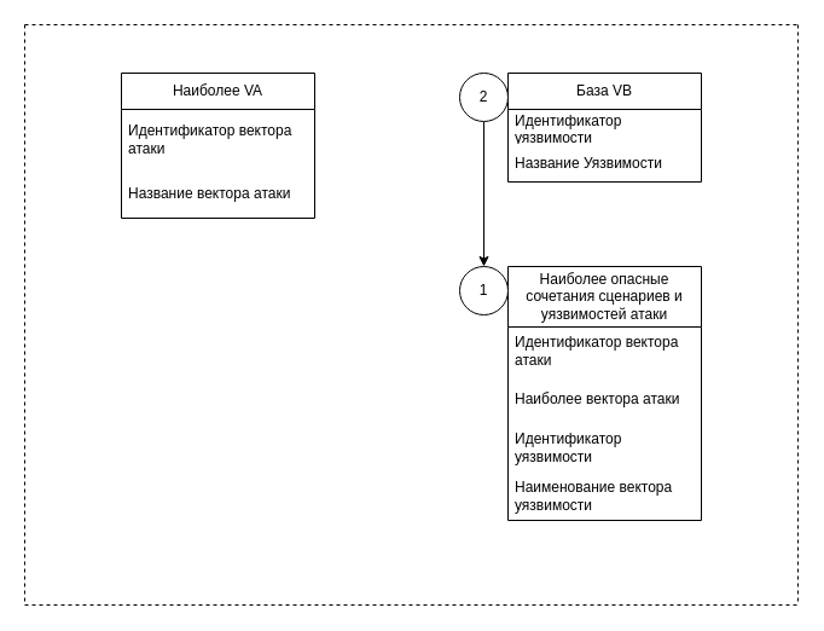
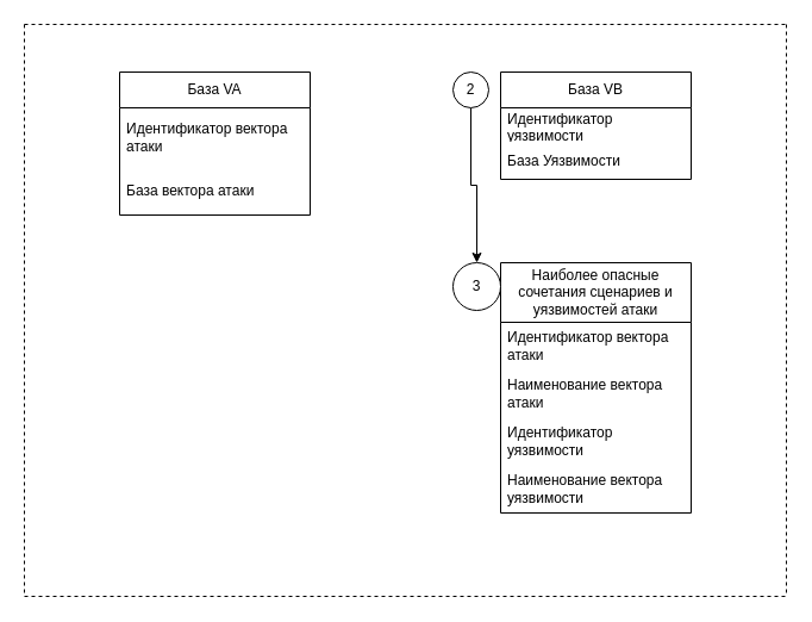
- <mxCell id="5" value="Наиболее VA" style="swimlane;fontStyle=0;childLayout=stackLayout;horizontal=1;startSize=30;horizontalStack=0;resizeParent=1;resizeParentMax=0;resizeLast=0;collapsible=1;marginBottom=0;whiteSpace=wrap;html=1;" parent="1" vertex="1"><mxGeometry x="100" y="60" width="160" height="120" as="geometry" /></mxCell>
+ <mxCell id="5" value="База VA" style="swimlane;fontStyle=0;childLayout=stackLayout;horizontal=1;startSize=30;horizontalStack=0;resizeParent=1;resizeParentMax=0;resizeLast=0;collapsible=1;marginBottom=0;whiteSpace=wrap;html=1;" parent="1" vertex="1"><mxGeometry x="100" y="60" width="160" height="120" as="geometry" /></mxCell>
- <mxCell id="18" value="2" style="ellipse;whiteSpace=wrap;html=1;aspect=fixed;" vertex="1" parent="1"><mxGeometry x="380" y="60" width="40" height="40" as="geometry" /></mxCell>
+ <mxCell id="18" value="2" style="ellipse;whiteSpace=wrap;html=1;aspect=fixed;" vertex="1" parent="1"><mxGeometry x="380" y="60" width="30" height="30" as="geometry" /></mxCell>
- <mxCell id="10" value="Название Уязвимости" style="text;strokeColor=none;fillColor=none;align=left;verticalAlign=middle;spacingLeft=4;spacingRight=4;overflow=hidden;points=[[0,0.5],[1,0.5]];portConstraint=eastwest;rotatable=0;whiteSpace=wrap;html=1;" parent="8" vertex="1"><mxGeometry y="60" width="160" height="30" as="geometry" /></mxCell>
+ <mxCell id="10" value="База Уязвимости" style="text;strokeColor=none;fillColor=none;align=left;verticalAlign=middle;spacingLeft=4;spacingRight=4;overflow=hidden;points=[[0,0.5],[1,0.5]];portConstraint=eastwest;rotatable=0;whiteSpace=wrap;html=1;" parent="8" vertex="1"><mxGeometry y="60" width="160" height="30" as="geometry" /></mxCell>
- <mxCell id="7" value="Название вектора атаки" style="text;strokeColor=none;fillColor=none;align=left;verticalAlign=middle;spacingLeft=4;spacingRight=4;overflow=hidden;points=[[0,0.5],[1,0.5]];portConstraint=eastwest;rotatable=0;whiteSpace=wrap;html=1;" parent="5" vertex="1"><mxGeometry y="80" width="160" height="40" as="geometry" /></mxCell>
+ <mxCell id="7" value="База вектора атаки" style="text;strokeColor=none;fillColor=none;align=left;verticalAlign=middle;spacingLeft=4;spacingRight=4;overflow=hidden;points=[[0,0.5],[1,0.5]];portConstraint=eastwest;rotatable=0;whiteSpace=wrap;html=1;" parent="5" vertex="1"><mxGeometry y="80" width="160" height="40" as="geometry" /></mxCell>
- <mxCell id="19" value="1" style="ellipse;whiteSpace=wrap;html=1;aspect=fixed;" vertex="1" parent="1"><mxGeometry x="380" y="220" width="40" height="40" as="geometry" /></mxCell>
+ <mxCell id="19" value="3" style="ellipse;whiteSpace=wrap;html=1;aspect=fixed;" vertex="1" parent="1"><mxGeometry x="380" y="220" width="40" height="40" as="geometry" /></mxCell>
- <mxCell id="14" value="Наиболее вектора атаки" style="text;strokeColor=none;fillColor=none;align=left;verticalAlign=middle;spacingLeft=4;spacingRight=4;overflow=hidden;points=[[0,0.5],[1,0.5]];portConstraint=eastwest;rotatable=0;whiteSpace=wrap;html=1;" parent="12" vertex="1"><mxGeometry y="90" width="160" height="40" as="geometry" /></mxCell>
+ <mxCell id="14" value="Наименование вектора атаки" style="text;strokeColor=none;fillColor=none;align=left;verticalAlign=middle;spacingLeft=4;spacingRight=4;overflow=hidden;points=[[0,0.5],[1,0.5]];portConstraint=eastwest;rotatable=0;whiteSpace=wrap;html=1;" parent="12" vertex="1"><mxGeometry y="90" width="160" height="40" as="geometry" /></mxCell>
